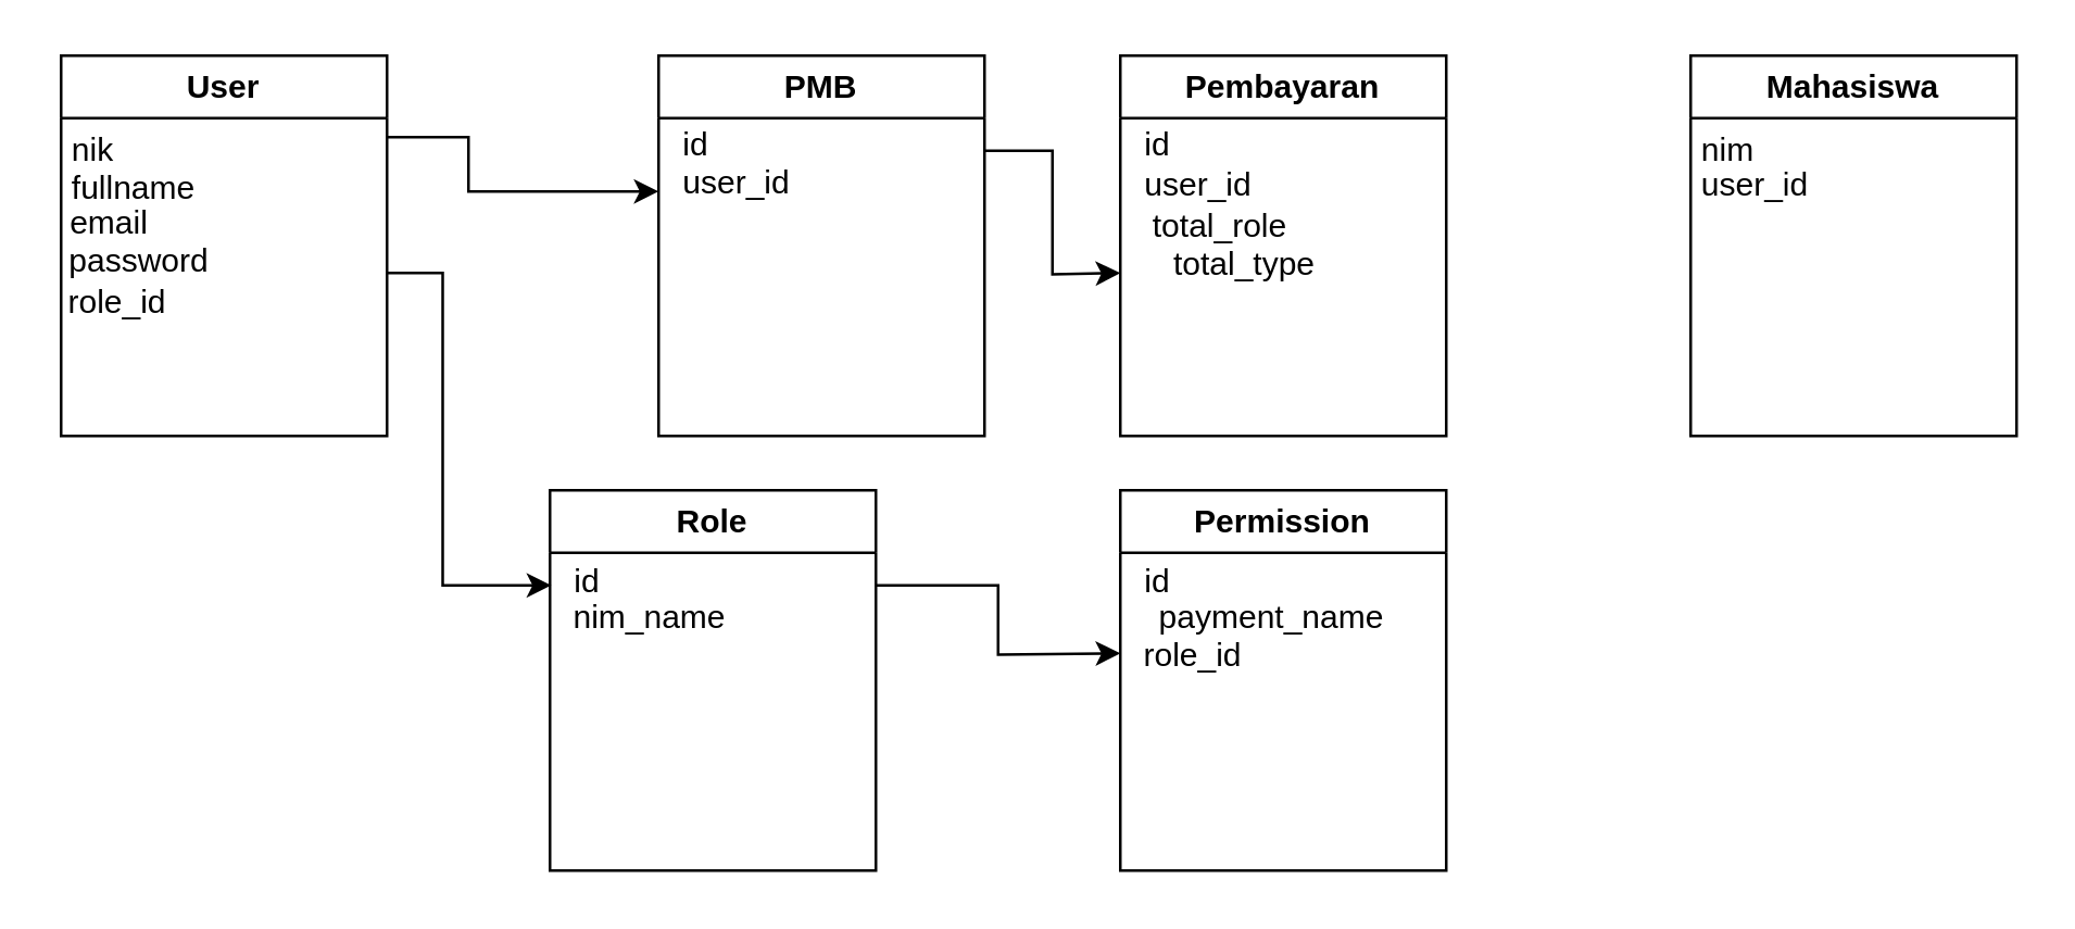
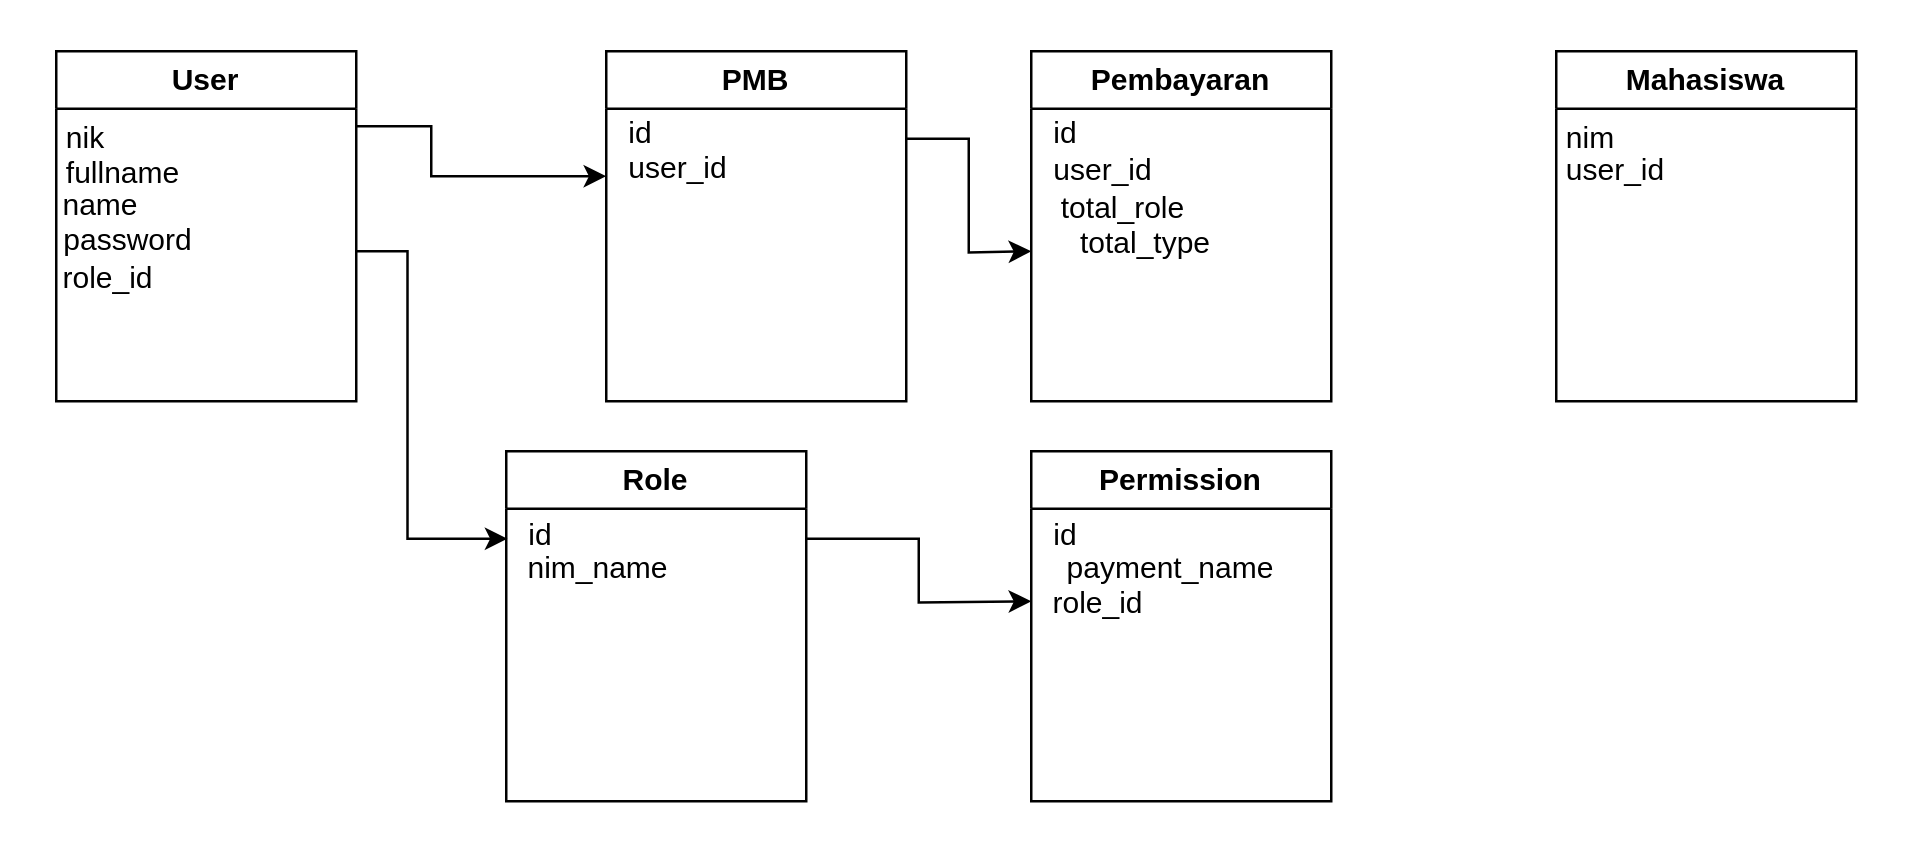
- <mxCell id="8" value="email" style="text;strokeColor=none;align=center;fillColor=none;html=1;verticalAlign=middle;whiteSpace=wrap;rounded=0;" vertex="1" parent="3"><mxGeometry x="-2" y="57" width="40" height="10" as="geometry" /></mxCell>
+ <mxCell id="8" value="name" style="text;strokeColor=none;align=center;fillColor=none;html=1;verticalAlign=middle;whiteSpace=wrap;rounded=0;" vertex="1" parent="3"><mxGeometry x="-2" y="57" width="40" height="10" as="geometry" /></mxCell>
